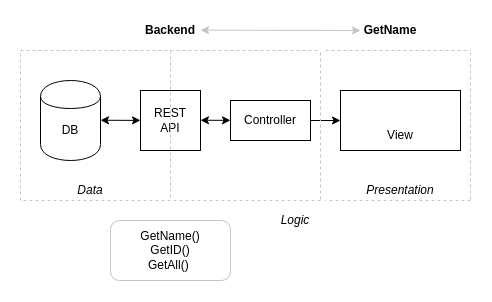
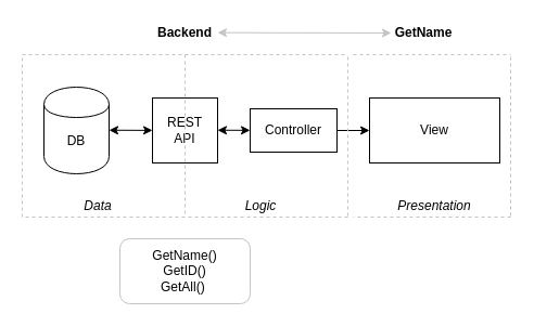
- <mxCell id="11" value="View" style="text;html=1;strokeColor=none;fillColor=none;align=center;verticalAlign=middle;whiteSpace=wrap;rounded=0;" vertex="1" parent="1"><mxGeometry x="380" y="125" width="40" height="20" as="geometry" /></mxCell>
+ <mxCell id="11" value="View" style="text;html=1;strokeColor=none;fillColor=none;align=center;verticalAlign=middle;whiteSpace=wrap;rounded=0;" vertex="1" parent="1"><mxGeometry x="380" y="110" width="40" height="20" as="geometry" /></mxCell>
- <mxCell id="21" value="Logic" style="text;html=1;strokeColor=none;fillColor=none;align=center;verticalAlign=middle;whiteSpace=wrap;rounded=0;dashed=1;fontStyle=2" vertex="1" parent="1"><mxGeometry x="275" y="210" width="40" height="20" as="geometry" /></mxCell>
+ <mxCell id="21" value="Logic" style="text;html=1;strokeColor=none;fillColor=none;align=center;verticalAlign=middle;whiteSpace=wrap;rounded=0;dashed=1;fontStyle=2" vertex="1" parent="1"><mxGeometry x="220" y="180" width="40" height="20" as="geometry" /></mxCell>
